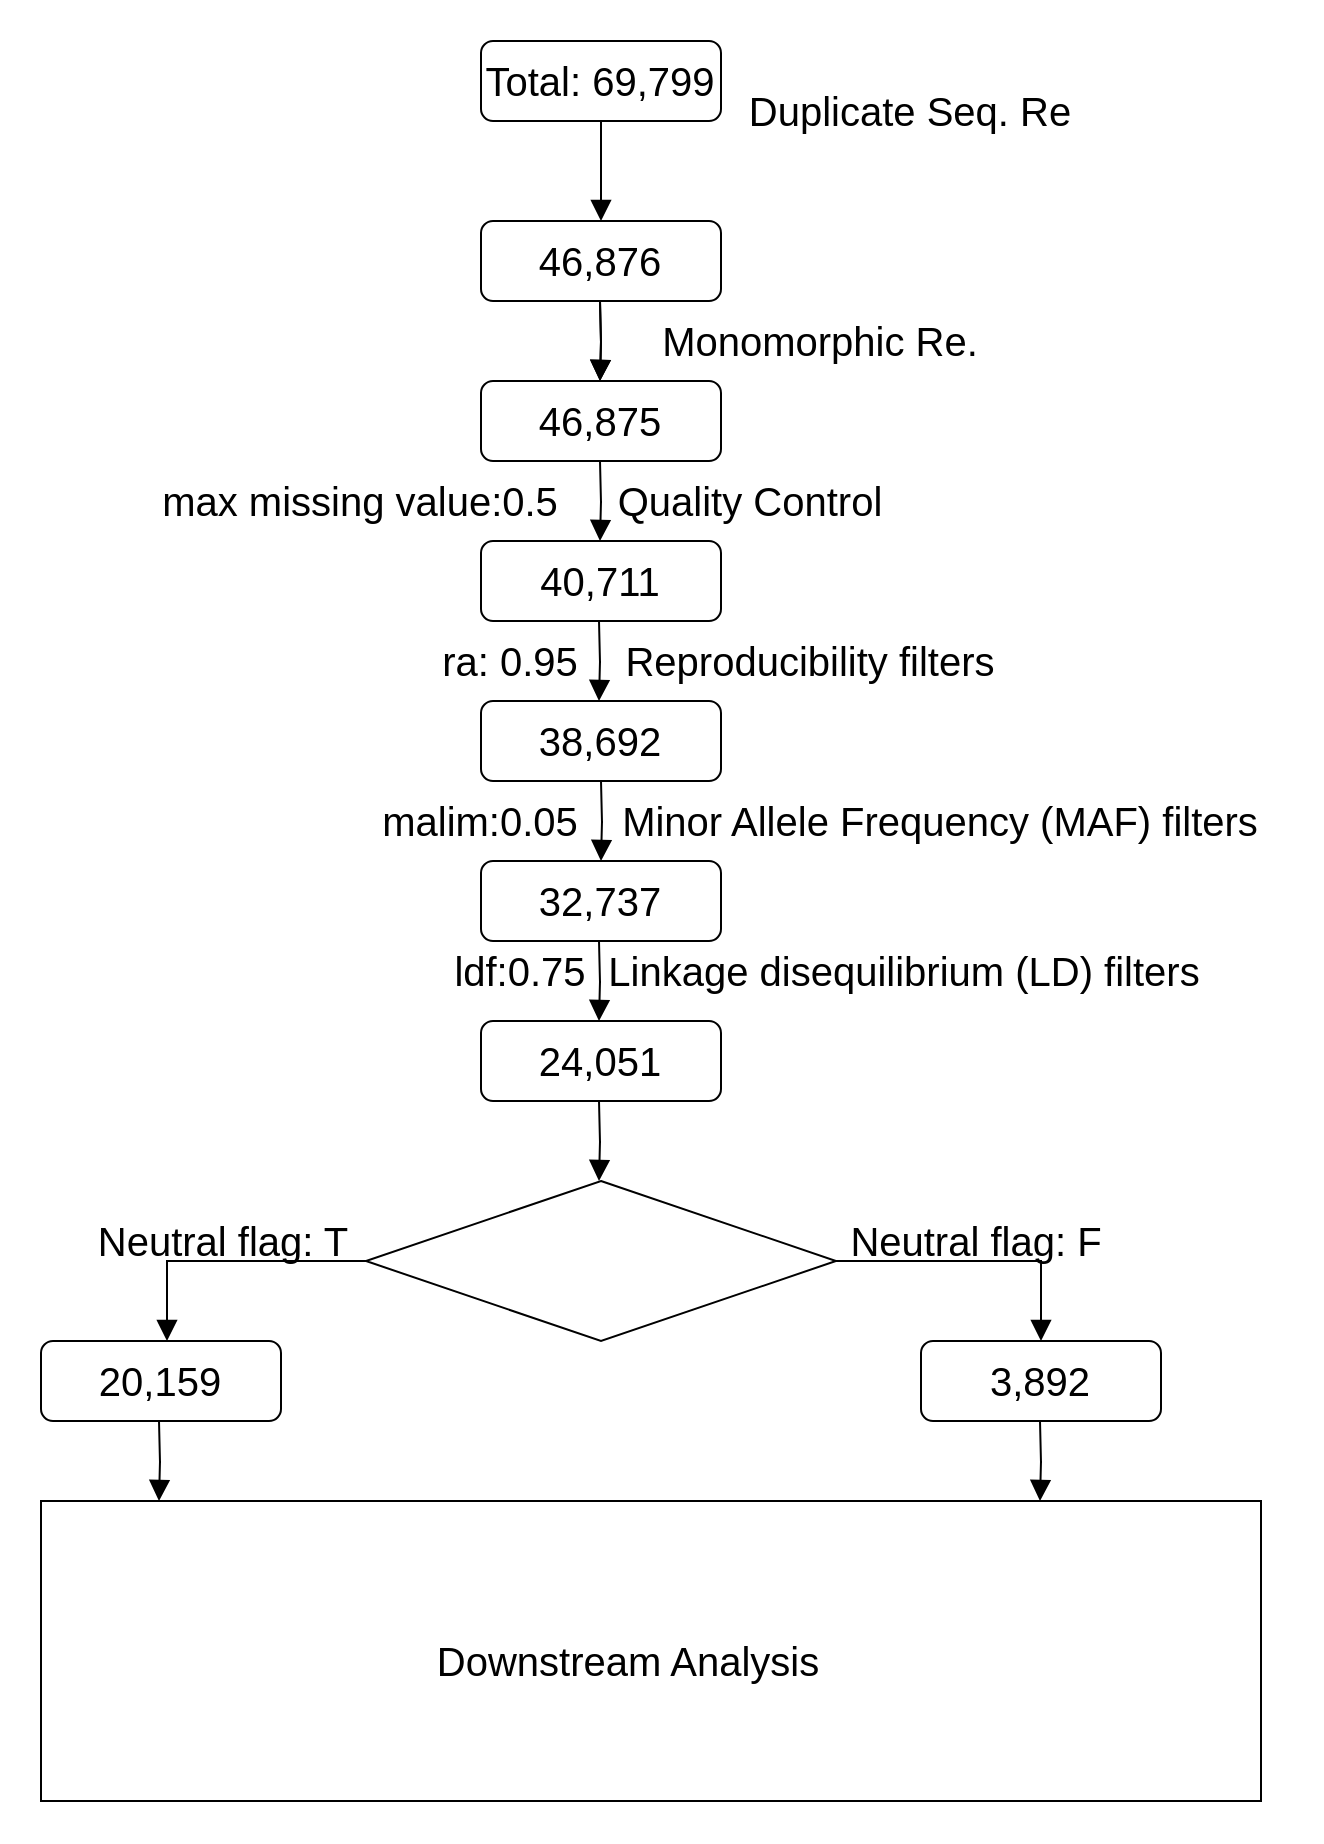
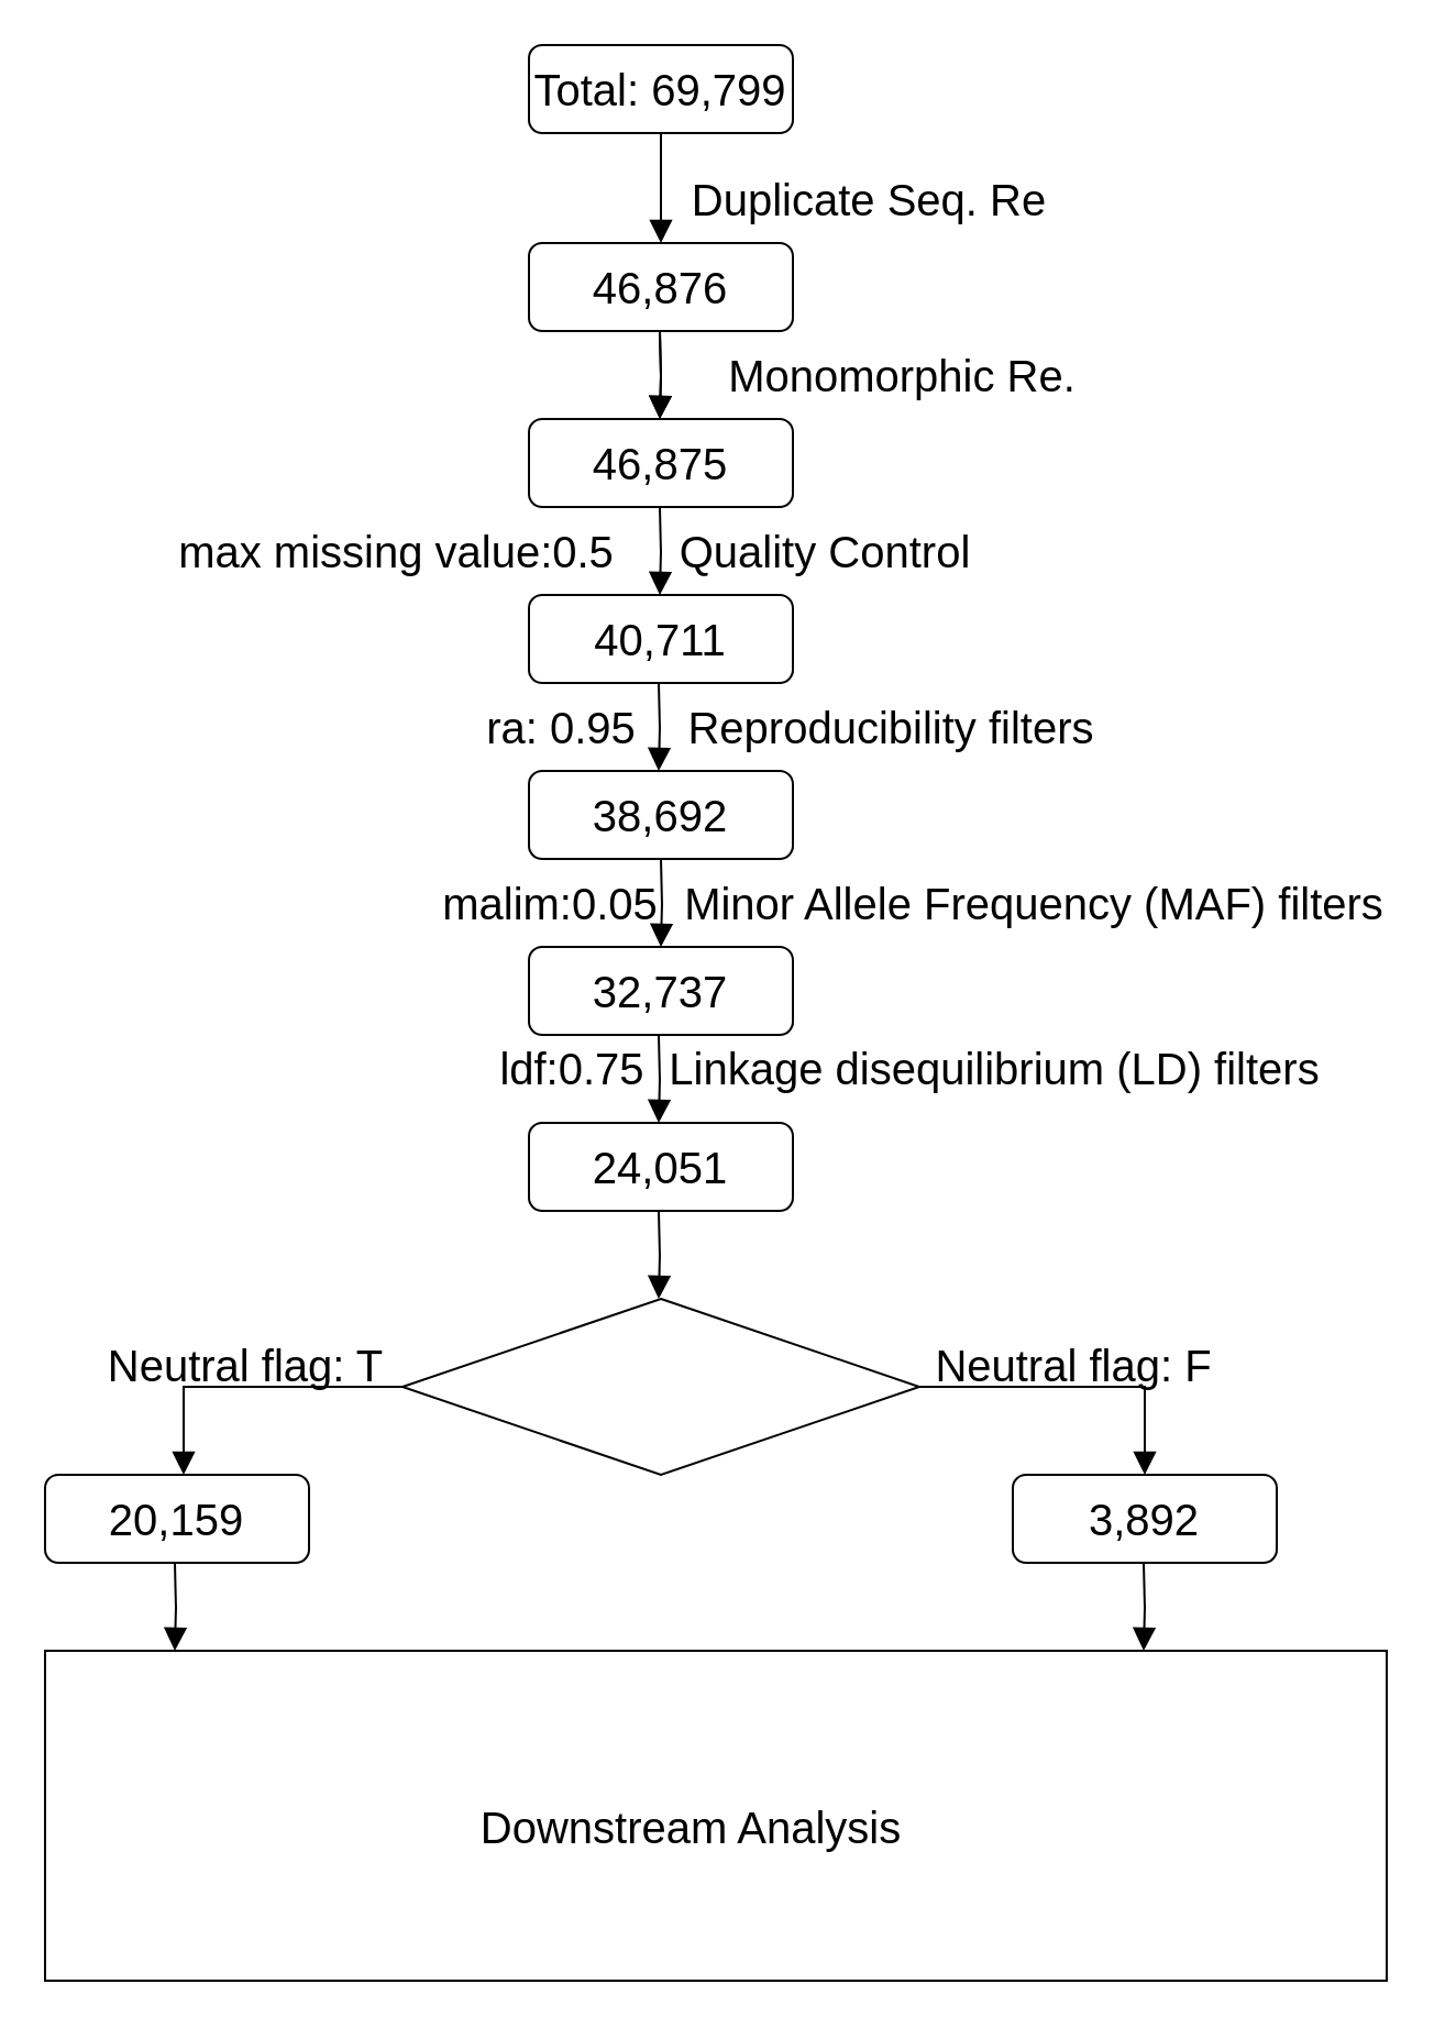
- <mxCell id="6" value="Duplicate Seq. Re" style="text;html=1;strokeColor=none;fillColor=none;align=center;verticalAlign=middle;whiteSpace=wrap;rounded=0;strokeWidth=1;fontSize=20;" parent="1" vertex="1"><mxGeometry x="370" y="45" width="170" height="20" as="geometry" /></mxCell>
+ <mxCell id="6" value="Duplicate Seq. Re" style="text;html=1;strokeColor=none;fillColor=none;align=center;verticalAlign=middle;whiteSpace=wrap;rounded=0;strokeWidth=1;fontSize=20;" parent="1" vertex="1"><mxGeometry x="310" y="80" width="170" height="20" as="geometry" /></mxCell>
- <mxCell id="24" value="malim:0.05" style="text;html=1;strokeColor=none;fillColor=none;align=center;verticalAlign=middle;whiteSpace=wrap;rounded=0;strokeWidth=1;fontSize=20;" parent="1" vertex="1"><mxGeometry x="200" y="400" width="80" height="20" as="geometry" /></mxCell>
+ <mxCell id="24" value="malim:0.05" style="text;html=1;strokeColor=none;fillColor=none;align=center;verticalAlign=middle;whiteSpace=wrap;rounded=0;strokeWidth=1;fontSize=20;" parent="1" vertex="1"><mxGeometry x="210" y="400" width="80" height="20" as="geometry" /></mxCell>
